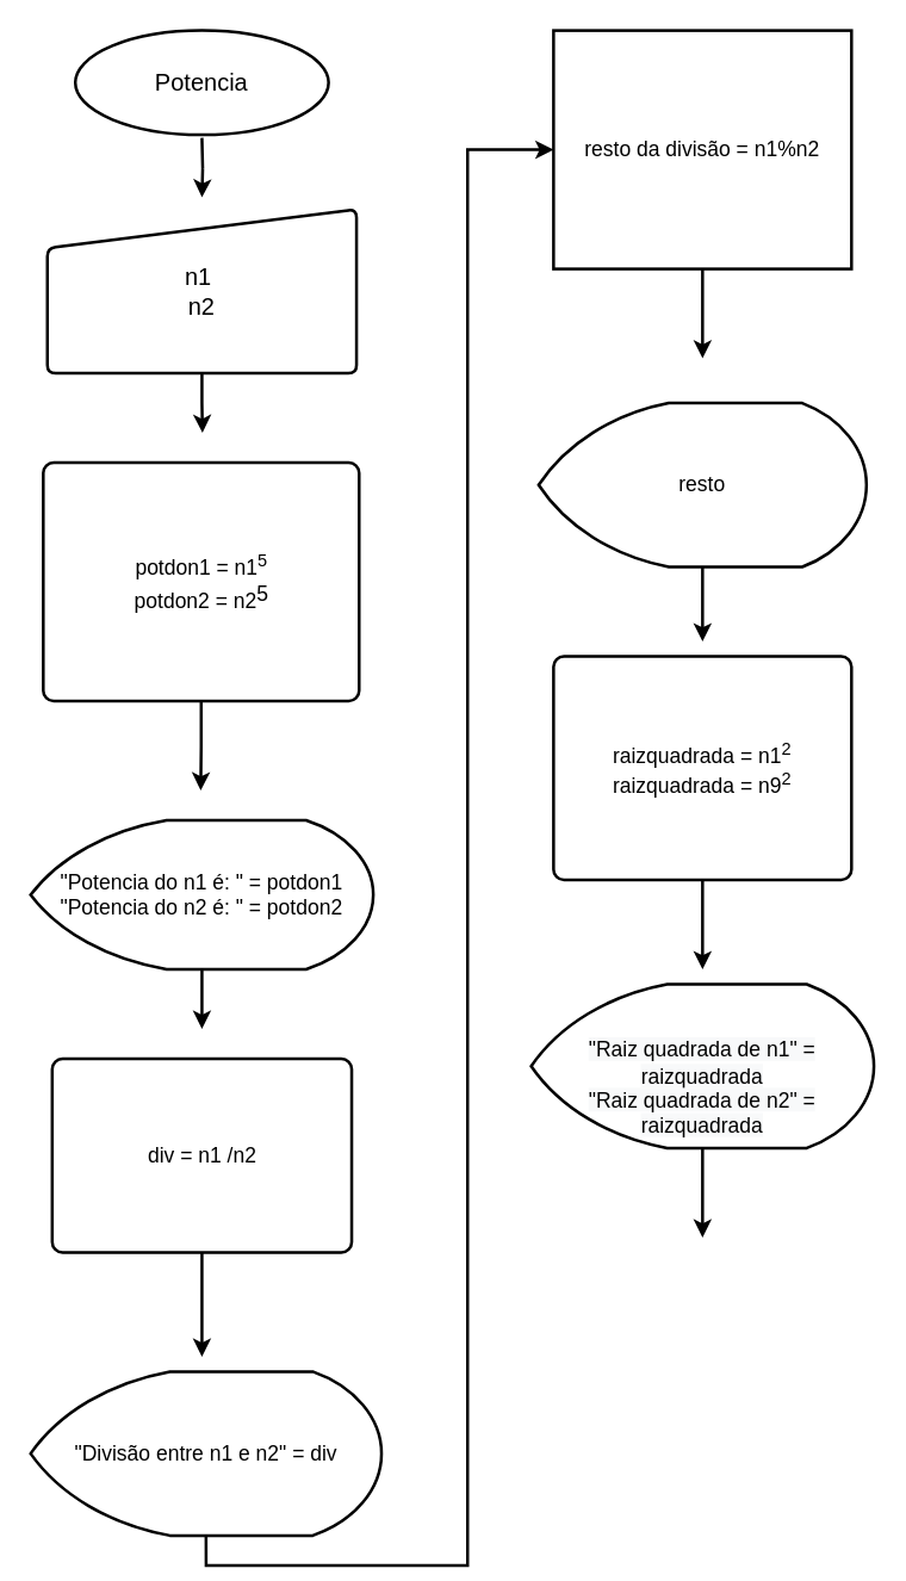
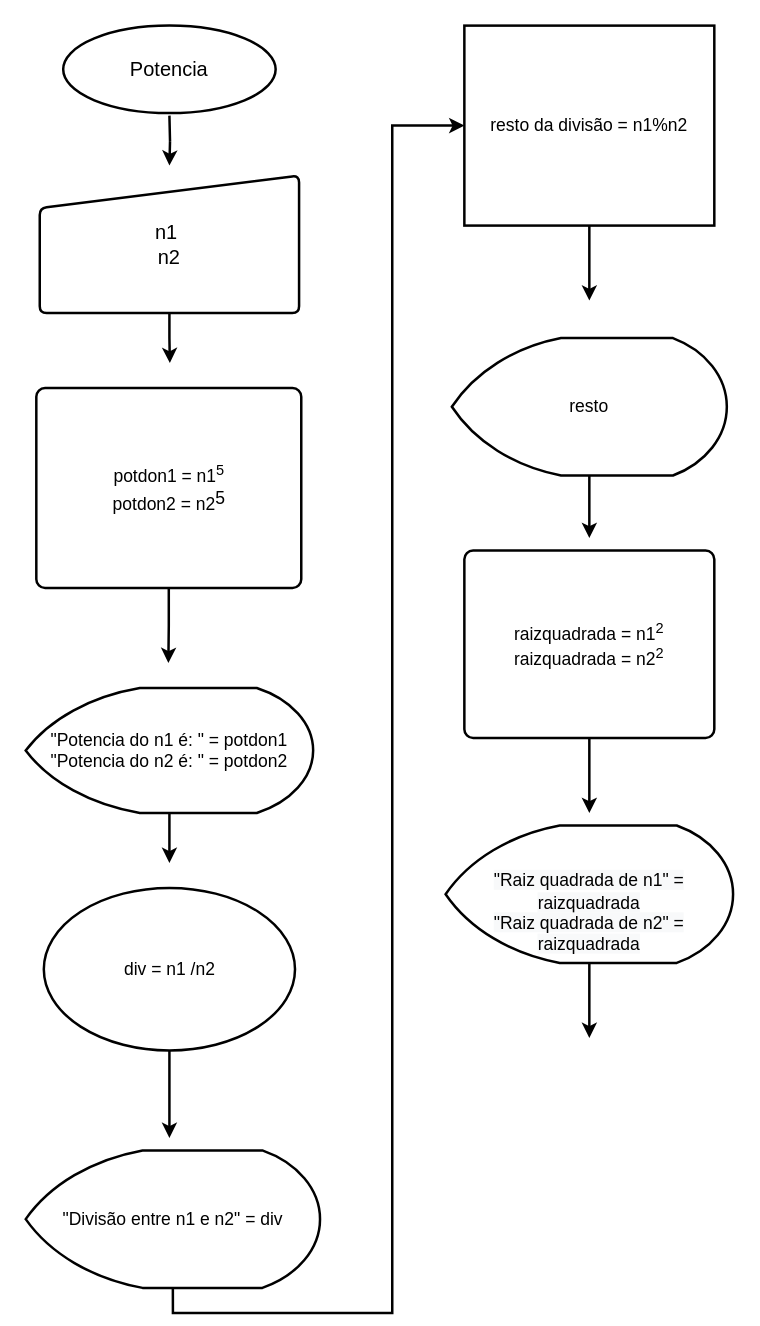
- <mxCell id="19" value="&lt;font style=&quot;font-size: 14px&quot;&gt;raizquadrada = n1&lt;sup&gt;2&lt;br style=&quot;font-size: 14px&quot;&gt;&lt;/sup&gt;raizquadrada = n9&lt;sup&gt;2&lt;/sup&gt;&lt;/font&gt;&lt;sup&gt;&lt;br&gt;&lt;/sup&gt;" style="rounded=1;whiteSpace=wrap;html=1;absoluteArcSize=1;arcSize=14;strokeWidth=2;" vertex="1" parent="1"><mxGeometry x="371" y="440" width="200" height="150" as="geometry" /></mxCell>
+ <mxCell id="19" value="&lt;font style=&quot;font-size: 14px&quot;&gt;raizquadrada = n1&lt;sup&gt;2&lt;br style=&quot;font-size: 14px&quot;&gt;&lt;/sup&gt;raizquadrada = n2&lt;sup&gt;2&lt;/sup&gt;&lt;/font&gt;&lt;sup&gt;&lt;br&gt;&lt;/sup&gt;" style="rounded=1;whiteSpace=wrap;html=1;absoluteArcSize=1;arcSize=14;strokeWidth=2;" vertex="1" parent="1"><mxGeometry x="371" y="440" width="200" height="150" as="geometry" /></mxCell>
- <mxCell id="11" value="&lt;font style=&quot;font-size: 14px&quot;&gt;div = n1 /n2&lt;/font&gt;" style="rounded=1;whiteSpace=wrap;html=1;absoluteArcSize=1;arcSize=14;strokeWidth=2;" vertex="1" parent="1"><mxGeometry x="34.5" y="710" width="201" height="130" as="geometry" /></mxCell>
+ <mxCell id="11" value="&lt;font style=&quot;font-size: 14px&quot;&gt;div = n1 /n2&lt;/font&gt;" style="ellipse;whiteSpace=wrap;html=1;absoluteArcSize=1;arcSize=14;strokeWidth=2;" vertex="1" parent="1"><mxGeometry x="34.5" y="710" width="201" height="130" as="geometry" /></mxCell>
